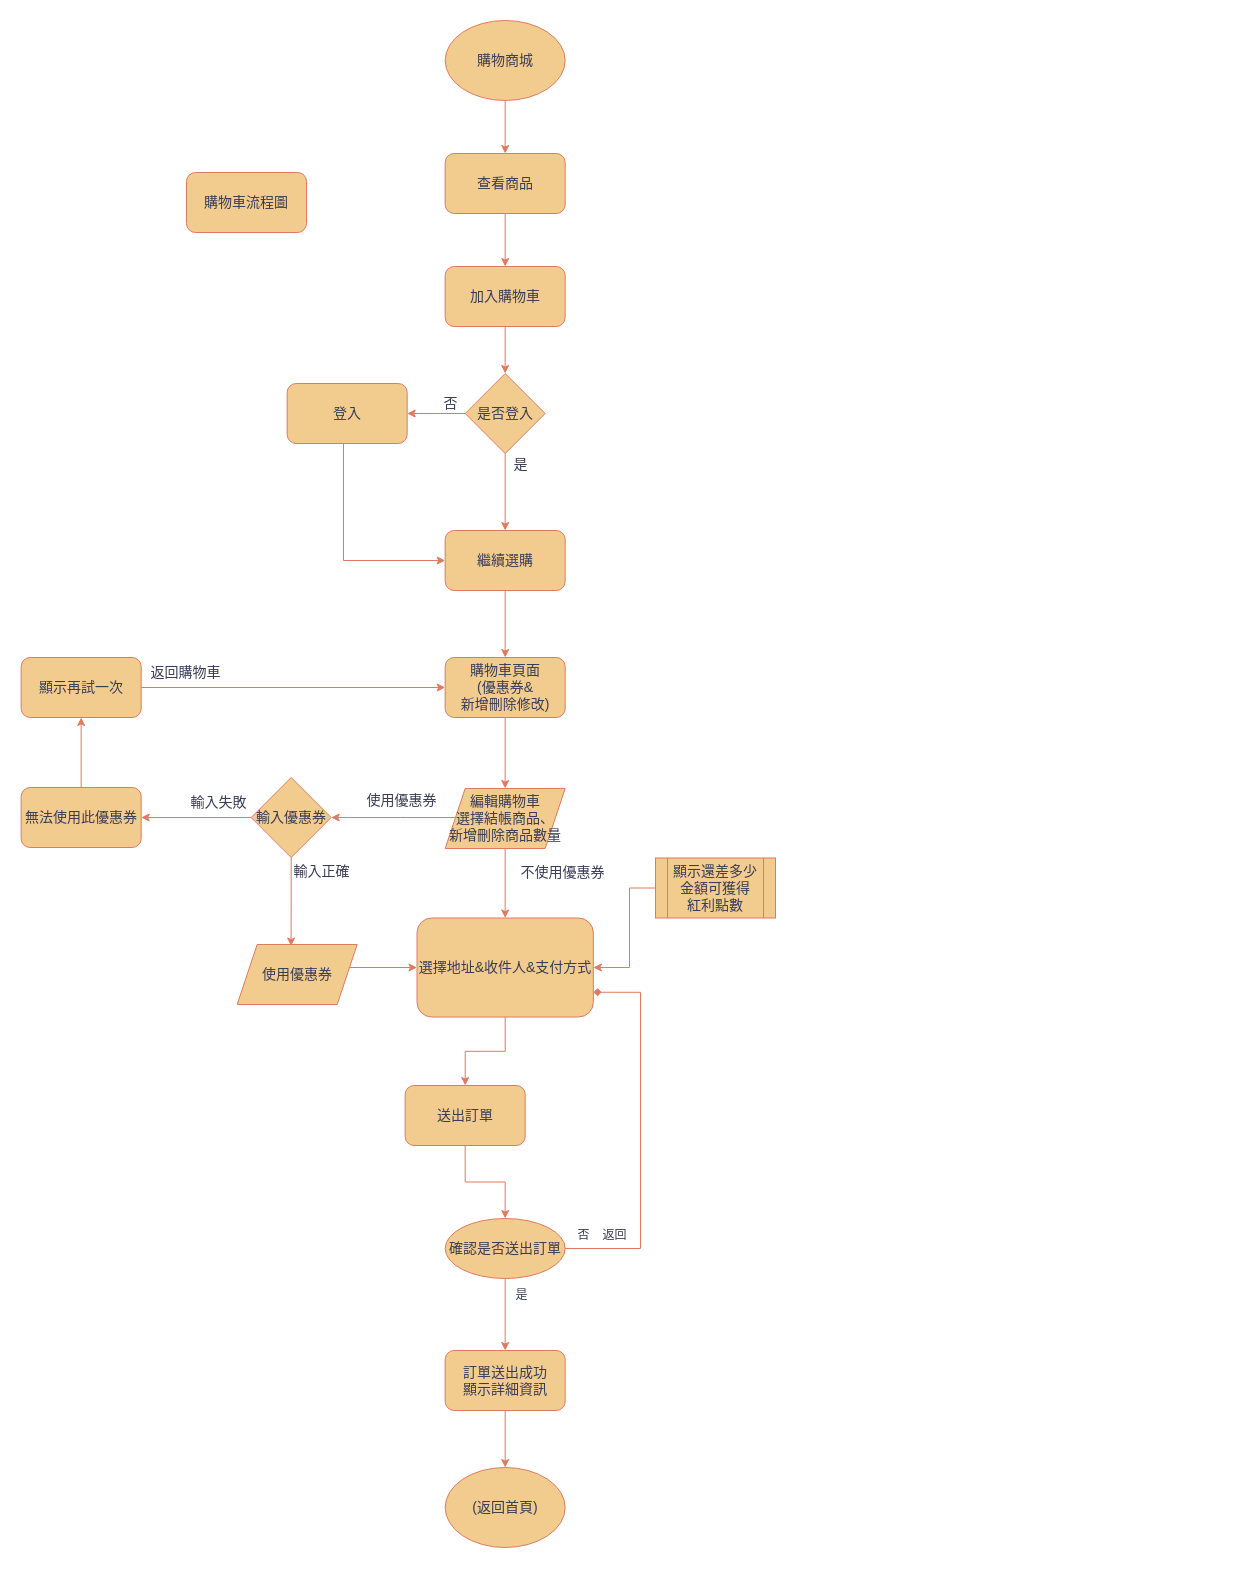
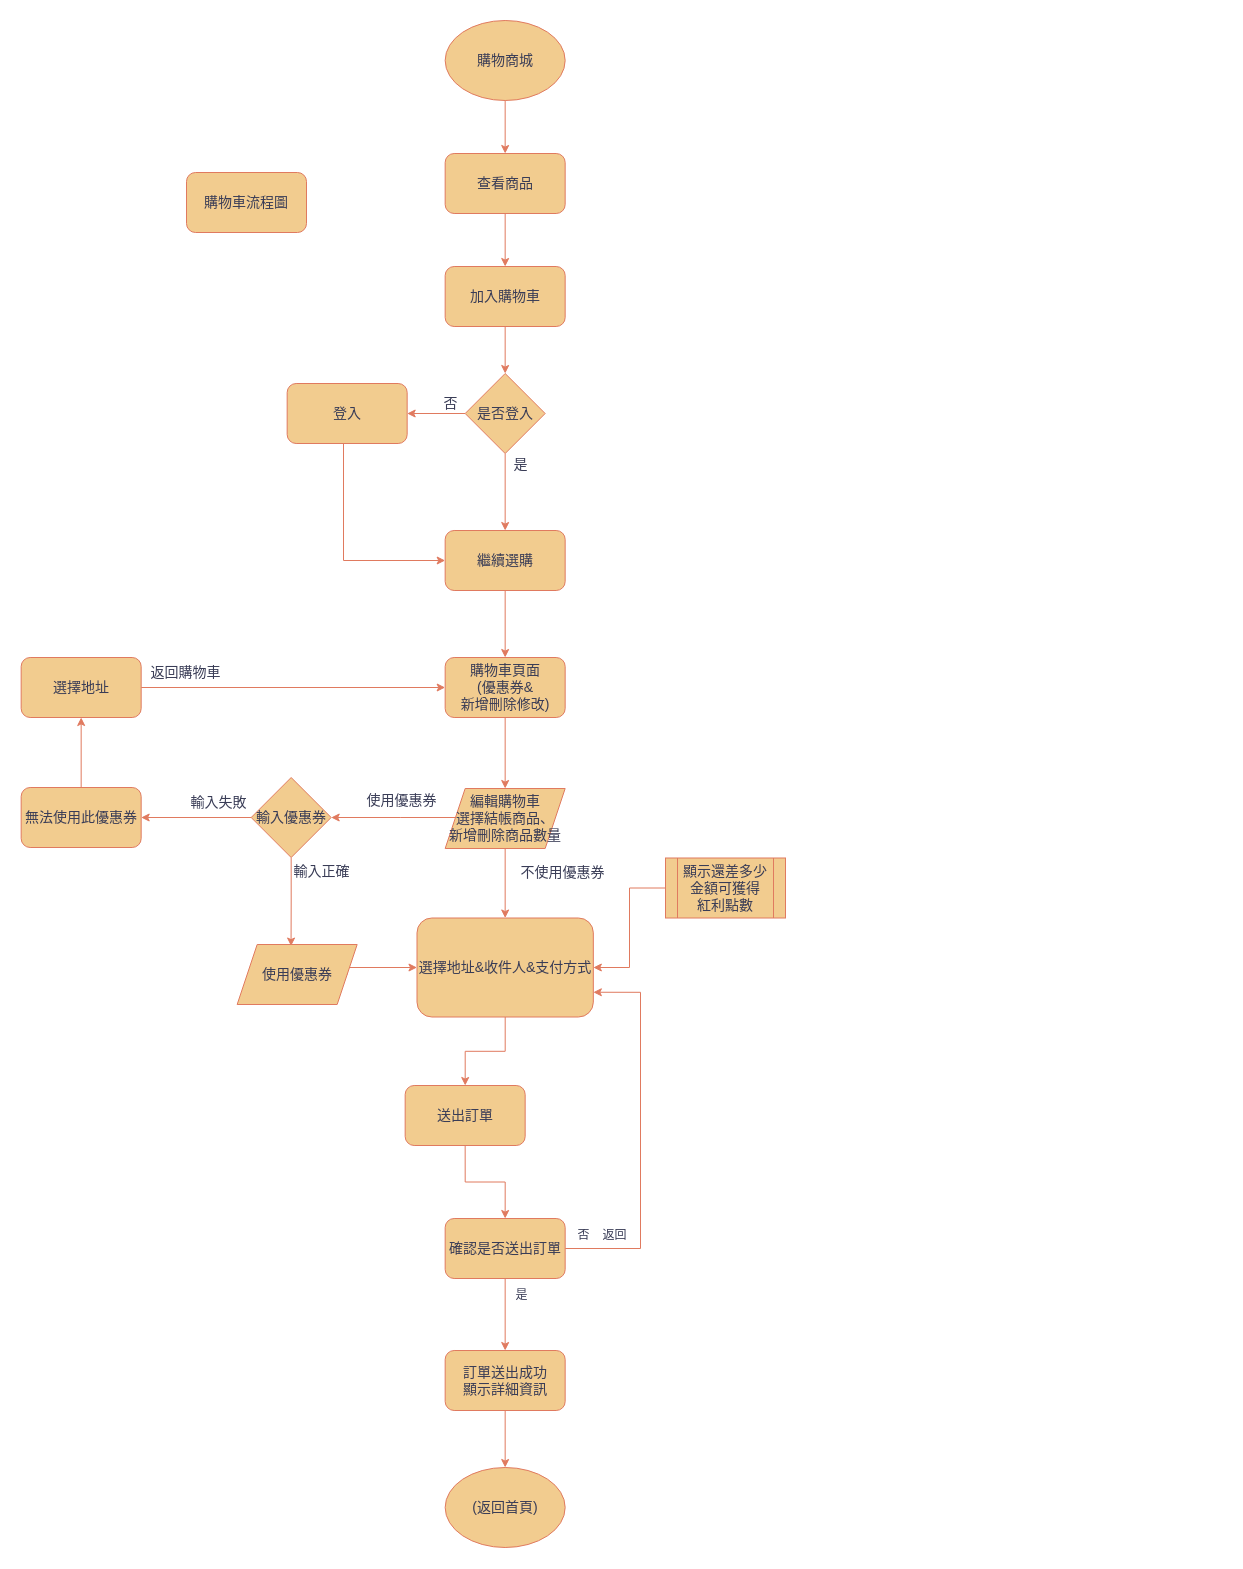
- <mxCell id="25" value="顯示再試一次" style="rounded=1;whiteSpace=wrap;html=1;fillColor=#F2CC8F;strokeColor=#E07A5F;labelBackgroundColor=none;fontColor=#393C56;fontSize=14;" parent="1" vertex="1"><mxGeometry x="20.667" y="657" width="120" height="60" as="geometry" /></mxCell>
+ <mxCell id="25" value="選擇地址" style="rounded=1;whiteSpace=wrap;html=1;fillColor=#F2CC8F;strokeColor=#E07A5F;labelBackgroundColor=none;fontColor=#393C56;fontSize=14;" parent="1" vertex="1"><mxGeometry x="20.667" y="657" width="120" height="60" as="geometry" /></mxCell>
- <mxCell id="47" value="顯示還差多少金額可獲得&lt;br&gt;紅利點數" style="shape=process;whiteSpace=wrap;html=1;backgroundOutline=1;strokeColor=#E07A5F;fontColor=#393C56;fillColor=#F2CC8F;fontSize=14;labelBackgroundColor=none;" parent="1" vertex="1"><mxGeometry x="655" y="857.5" width="120" height="60" as="geometry" /></mxCell>
+ <mxCell id="47" value="顯示還差多少金額可獲得&lt;br&gt;紅利點數" style="shape=process;whiteSpace=wrap;html=1;backgroundOutline=1;strokeColor=#E07A5F;fontColor=#393C56;fillColor=#F2CC8F;fontSize=14;labelBackgroundColor=none;" parent="1" vertex="1"><mxGeometry x="665" y="857.5" width="120" height="60" as="geometry" /></mxCell>
- <mxCell id="18" style="edgeStyle=orthogonalEdgeStyle;rounded=0;orthogonalLoop=1;jettySize=auto;html=1;entryX=1;entryY=0.75;entryDx=0;entryDy=0;strokeColor=#E07A5F;fontColor=#393C56;fillColor=#F2CC8F;endArrow=diamond;" edge="1" parent="1" source="19" target="15"><mxGeometry relative="1" as="geometry"><Array as="points"><mxPoint x="640" y="1248" /><mxPoint x="640" y="992" /></Array></mxGeometry></mxCell>
+ <mxCell id="18" style="edgeStyle=orthogonalEdgeStyle;rounded=0;orthogonalLoop=1;jettySize=auto;html=1;entryX=1;entryY=0.75;entryDx=0;entryDy=0;strokeColor=#E07A5F;fontColor=#393C56;fillColor=#F2CC8F;" edge="1" parent="1" source="19" target="15"><mxGeometry relative="1" as="geometry"><Array as="points"><mxPoint x="640" y="1248" /><mxPoint x="640" y="992" /></Array></mxGeometry></mxCell>
- <mxCell id="19" value="確認是否送出訂單" style="ellipse;whiteSpace=wrap;html=1;fillColor=#F2CC8F;strokeColor=#E07A5F;labelBackgroundColor=none;fontColor=#393C56;fontSize=14;" parent="1" vertex="1"><mxGeometry x="444.667" y="1218" width="120" height="60" as="geometry" /></mxCell>
+ <mxCell id="19" value="確認是否送出訂單" style="rounded=1;whiteSpace=wrap;html=1;fillColor=#F2CC8F;strokeColor=#E07A5F;labelBackgroundColor=none;fontColor=#393C56;fontSize=14;" parent="1" vertex="1"><mxGeometry x="444.667" y="1218" width="120" height="60" as="geometry" /></mxCell>
